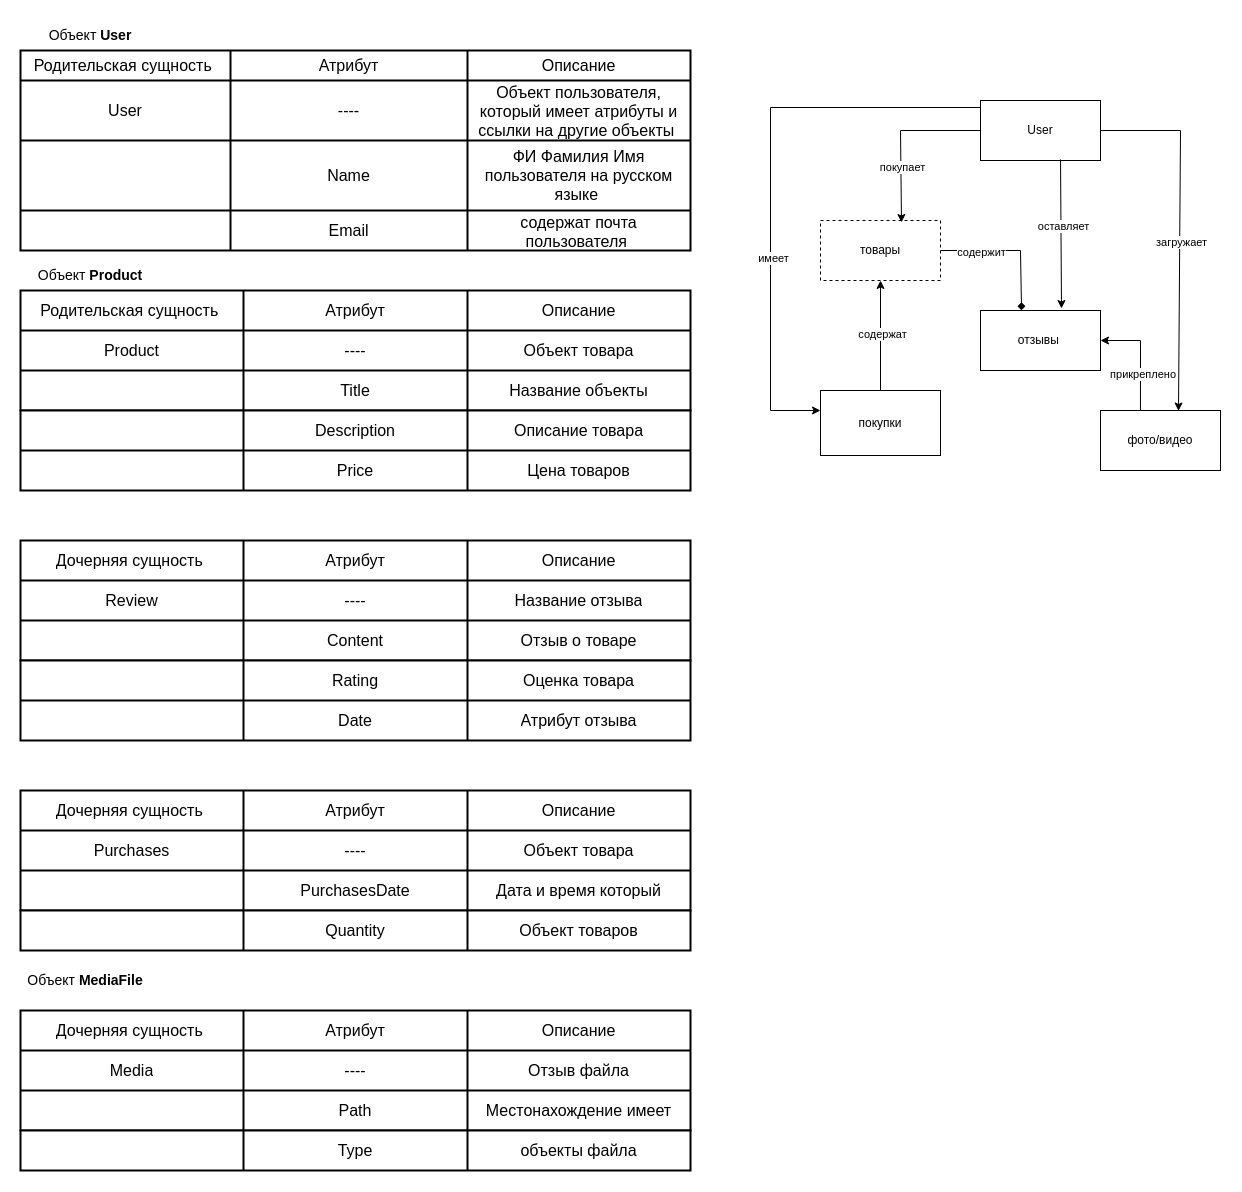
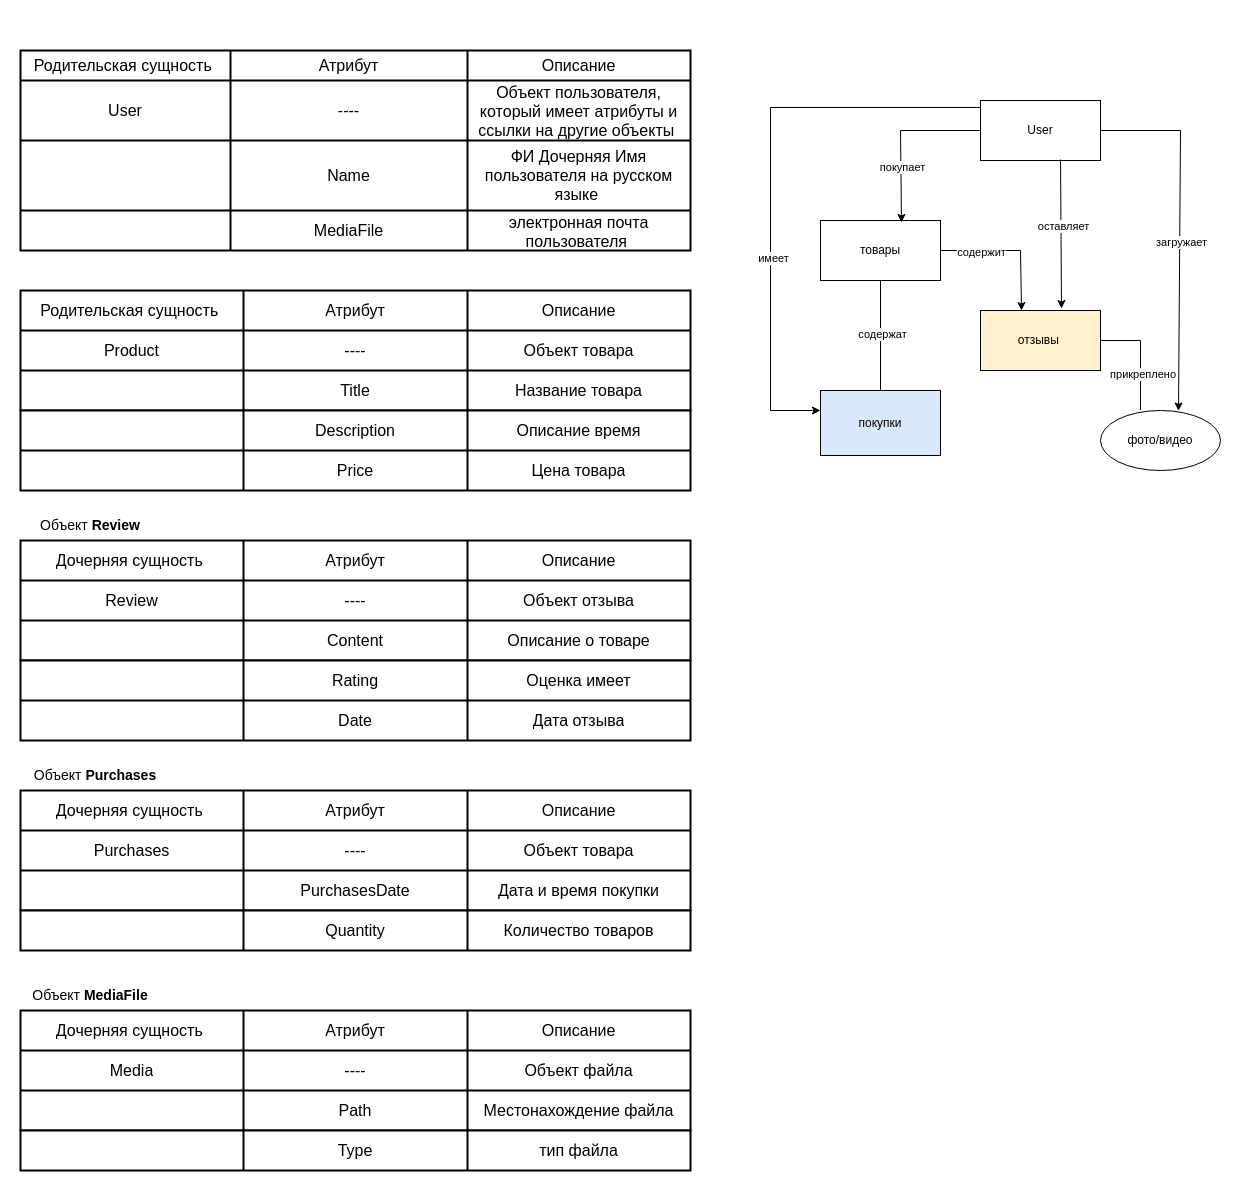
- <mxCell id="60" value="&lt;span style=&quot;font-size: 14px;&quot;&gt;Объект&amp;nbsp;&lt;/span&gt;&lt;b style=&quot;font-size: 14px;&quot;&gt;User&lt;/b&gt;" style="text;html=1;align=center;verticalAlign=middle;whiteSpace=wrap;rounded=0;" vertex="1" parent="1"><mxGeometry x="30" y="20" width="120" height="30" as="geometry" /></mxCell>
- <mxCell id="33" value="ФИ Фамилия Имя пользователя на русском языке&amp;nbsp;" style="shape=partialRectangle;html=1;whiteSpace=wrap;connectable=0;strokeColor=inherit;overflow=hidden;fillColor=none;top=0;left=0;bottom=0;right=0;pointerEvents=1;fontSize=16;strokeWidth=2;" vertex="1" parent="30"><mxGeometry x="447" width="223" height="70" as="geometry"><mxRectangle width="223" height="70" as="alternateBounds" /></mxGeometry></mxCell>
+ <mxCell id="33" value="ФИ Дочерняя Имя пользователя на русском языке&amp;nbsp;" style="shape=partialRectangle;html=1;whiteSpace=wrap;connectable=0;strokeColor=inherit;overflow=hidden;fillColor=none;top=0;left=0;bottom=0;right=0;pointerEvents=1;fontSize=16;strokeWidth=2;" vertex="1" parent="30"><mxGeometry x="447" width="223" height="70" as="geometry"><mxRectangle width="223" height="70" as="alternateBounds" /></mxGeometry></mxCell>
- <mxCell id="36" value="Email" style="shape=partialRectangle;html=1;whiteSpace=wrap;connectable=0;strokeColor=inherit;overflow=hidden;fillColor=none;top=0;left=0;bottom=0;right=0;pointerEvents=1;fontSize=16;strokeWidth=2;" vertex="1" parent="34"><mxGeometry x="210" width="237" height="40" as="geometry"><mxRectangle width="237" height="40" as="alternateBounds" /></mxGeometry></mxCell>
+ <mxCell id="36" value="MediaFile" style="shape=partialRectangle;html=1;whiteSpace=wrap;connectable=0;strokeColor=inherit;overflow=hidden;fillColor=none;top=0;left=0;bottom=0;right=0;pointerEvents=1;fontSize=16;strokeWidth=2;" vertex="1" parent="34"><mxGeometry x="210" width="237" height="40" as="geometry"><mxRectangle width="237" height="40" as="alternateBounds" /></mxGeometry></mxCell>
- <mxCell id="37" value="содержат почта пользователя&amp;nbsp;" style="shape=partialRectangle;html=1;whiteSpace=wrap;connectable=0;strokeColor=inherit;overflow=hidden;fillColor=none;top=0;left=0;bottom=0;right=0;pointerEvents=1;fontSize=16;strokeWidth=2;" vertex="1" parent="34"><mxGeometry x="447" width="223" height="40" as="geometry"><mxRectangle width="223" height="40" as="alternateBounds" /></mxGeometry></mxCell>
+ <mxCell id="37" value="электронная почта пользователя&amp;nbsp;" style="shape=partialRectangle;html=1;whiteSpace=wrap;connectable=0;strokeColor=inherit;overflow=hidden;fillColor=none;top=0;left=0;bottom=0;right=0;pointerEvents=1;fontSize=16;strokeWidth=2;" vertex="1" parent="34"><mxGeometry x="447" width="223" height="40" as="geometry"><mxRectangle width="223" height="40" as="alternateBounds" /></mxGeometry></mxCell>
- <mxCell id="3" value="товары" style="rounded=0;whiteSpace=wrap;html=1;dashed=1;" vertex="1" parent="1"><mxGeometry x="820" y="220" width="120" height="60" as="geometry" /></mxCell>
+ <mxCell id="3" value="товары" style="rounded=0;whiteSpace=wrap;html=1;" vertex="1" parent="1"><mxGeometry x="820" y="220" width="120" height="60" as="geometry" /></mxCell>
- <mxCell id="61" value="&lt;span style=&quot;font-size: 14px;&quot;&gt;Объект &lt;b&gt;Product&lt;/b&gt;&lt;/span&gt;" style="text;html=1;align=center;verticalAlign=middle;whiteSpace=wrap;rounded=0;" vertex="1" parent="1"><mxGeometry x="30" y="260" width="120" height="30" as="geometry" /></mxCell>
- <mxCell id="19" value="" style="endArrow=classic;html=1;rounded=0;exitX=0.5;exitY=0;exitDx=0;exitDy=0;entryX=0.5;entryY=1;entryDx=0;entryDy=0;" edge="1" parent="1" source="16" target="3"><mxGeometry relative="1" as="geometry"><mxPoint x="1340" y="360" as="sourcePoint" /><mxPoint x="1440" y="360" as="targetPoint" /></mxGeometry></mxCell>
+ <mxCell id="19" value="" style="endArrow=none;html=1;rounded=0;exitX=0.5;exitY=0;exitDx=0;exitDy=0;entryX=0.5;entryY=1;entryDx=0;entryDy=0;" edge="1" parent="1" source="16" target="3"><mxGeometry relative="1" as="geometry"><mxPoint x="1340" y="360" as="sourcePoint" /><mxPoint x="1440" y="360" as="targetPoint" /></mxGeometry></mxCell>
- <mxCell id="12" value="" style="endArrow=diamond;html=1;rounded=0;exitX=1;exitY=0.5;exitDx=0;exitDy=0;entryX=0.342;entryY=0;entryDx=0;entryDy=0;entryPerimeter=0;" edge="1" parent="1" source="3" target="4"><mxGeometry width="50" height="50" relative="1" as="geometry"><mxPoint x="950" y="250" as="sourcePoint" /><mxPoint x="1090" y="270" as="targetPoint" /><Array as="points"><mxPoint x="1020" y="250" /></Array></mxGeometry></mxCell>
+ <mxCell id="12" value="" style="endArrow=classic;html=1;rounded=0;exitX=1;exitY=0.5;exitDx=0;exitDy=0;entryX=0.342;entryY=0;entryDx=0;entryDy=0;entryPerimeter=0;" edge="1" parent="1" source="3" target="4"><mxGeometry width="50" height="50" relative="1" as="geometry"><mxPoint x="950" y="250" as="sourcePoint" /><mxPoint x="1090" y="270" as="targetPoint" /><Array as="points"><mxPoint x="1020" y="250" /></Array></mxGeometry></mxCell>
- <mxCell id="4" value="отзывы&amp;nbsp;" style="rounded=0;whiteSpace=wrap;html=1;" vertex="1" parent="1"><mxGeometry x="980" y="310" width="120" height="60" as="geometry" /></mxCell>
+ <mxCell id="4" value="отзывы&amp;nbsp;" style="rounded=0;whiteSpace=wrap;html=1;fillColor=#fff2cc;" vertex="1" parent="1"><mxGeometry x="980" y="310" width="120" height="60" as="geometry" /></mxCell>
- <mxCell id="10" value="" style="endArrow=classic;html=1;rounded=0;exitX=0.333;exitY=-0.008;exitDx=0;exitDy=0;exitPerimeter=0;entryX=1;entryY=0.5;entryDx=0;entryDy=0;" edge="1" parent="1" source="5" target="4"><mxGeometry width="50" height="50" relative="1" as="geometry"><mxPoint x="1040" y="320" as="sourcePoint" /><mxPoint x="1100" y="350" as="targetPoint" /><Array as="points"><mxPoint x="1140" y="340" /></Array></mxGeometry></mxCell>
+ <mxCell id="10" value="" style="endArrow=none;html=1;rounded=0;exitX=0.333;exitY=-0.008;exitDx=0;exitDy=0;exitPerimeter=0;entryX=1;entryY=0.5;entryDx=0;entryDy=0;" edge="1" parent="1" source="5" target="4"><mxGeometry width="50" height="50" relative="1" as="geometry"><mxPoint x="1040" y="320" as="sourcePoint" /><mxPoint x="1100" y="350" as="targetPoint" /><Array as="points"><mxPoint x="1140" y="340" /></Array></mxGeometry></mxCell>
- <mxCell id="50" value="Название объекты" style="shape=partialRectangle;html=1;whiteSpace=wrap;connectable=0;strokeColor=inherit;overflow=hidden;fillColor=none;top=0;left=0;bottom=0;right=0;pointerEvents=1;fontSize=16;strokeWidth=2;" vertex="1" parent="47"><mxGeometry x="447" width="223" height="40" as="geometry"><mxRectangle width="223" height="40" as="alternateBounds" /></mxGeometry></mxCell>
+ <mxCell id="50" value="Название товара" style="shape=partialRectangle;html=1;whiteSpace=wrap;connectable=0;strokeColor=inherit;overflow=hidden;fillColor=none;top=0;left=0;bottom=0;right=0;pointerEvents=1;fontSize=16;strokeWidth=2;" vertex="1" parent="47"><mxGeometry x="447" width="223" height="40" as="geometry"><mxRectangle width="223" height="40" as="alternateBounds" /></mxGeometry></mxCell>
- <mxCell id="16" value="покупки" style="rounded=0;whiteSpace=wrap;html=1;" vertex="1" parent="1"><mxGeometry x="820" y="390" width="120" height="65" as="geometry" /></mxCell>
+ <mxCell id="16" value="покупки" style="rounded=0;whiteSpace=wrap;html=1;fillColor=#dae8fc;" vertex="1" parent="1"><mxGeometry x="820" y="390" width="120" height="65" as="geometry" /></mxCell>
- <mxCell id="55" value="Описание товара" style="shape=partialRectangle;html=1;whiteSpace=wrap;connectable=0;strokeColor=inherit;overflow=hidden;fillColor=none;top=0;left=0;bottom=0;right=0;pointerEvents=1;fontSize=16;strokeWidth=2;" vertex="1" parent="52"><mxGeometry x="447" width="223" height="40" as="geometry"><mxRectangle width="223" height="40" as="alternateBounds" /></mxGeometry></mxCell>
+ <mxCell id="55" value="Описание время" style="shape=partialRectangle;html=1;whiteSpace=wrap;connectable=0;strokeColor=inherit;overflow=hidden;fillColor=none;top=0;left=0;bottom=0;right=0;pointerEvents=1;fontSize=16;strokeWidth=2;" vertex="1" parent="52"><mxGeometry x="447" width="223" height="40" as="geometry"><mxRectangle width="223" height="40" as="alternateBounds" /></mxGeometry></mxCell>
- <mxCell id="5" value="фото/видео" style="rounded=0;whiteSpace=wrap;html=1;" vertex="1" parent="1"><mxGeometry x="1100" y="410" width="120" height="60" as="geometry" /></mxCell>
+ <mxCell id="5" value="фото/видео" style="ellipse;whiteSpace=wrap;html=1;" vertex="1" parent="1"><mxGeometry x="1100" y="410" width="120" height="60" as="geometry" /></mxCell>
- <mxCell id="59" value="Цена товаров" style="shape=partialRectangle;html=1;whiteSpace=wrap;connectable=0;strokeColor=inherit;overflow=hidden;fillColor=none;top=0;left=0;bottom=0;right=0;pointerEvents=1;fontSize=16;strokeWidth=2;" vertex="1" parent="56"><mxGeometry x="447" width="223" height="40" as="geometry"><mxRectangle width="223" height="40" as="alternateBounds" /></mxGeometry></mxCell>
+ <mxCell id="59" value="Цена товара" style="shape=partialRectangle;html=1;whiteSpace=wrap;connectable=0;strokeColor=inherit;overflow=hidden;fillColor=none;top=0;left=0;bottom=0;right=0;pointerEvents=1;fontSize=16;strokeWidth=2;" vertex="1" parent="56"><mxGeometry x="447" width="223" height="40" as="geometry"><mxRectangle width="223" height="40" as="alternateBounds" /></mxGeometry></mxCell>
+ <mxCell id="84" value="&lt;span style=&quot;font-size: 14px;&quot;&gt;Объект &lt;b&gt;Review&lt;/b&gt;&lt;/span&gt;" style="text;html=1;align=center;verticalAlign=middle;whiteSpace=wrap;rounded=0;" vertex="1" parent="1"><mxGeometry x="30" y="510" width="120" height="30" as="geometry" /></mxCell>
- <mxCell id="70" value="Название отзыва" style="shape=partialRectangle;html=1;whiteSpace=wrap;connectable=0;overflow=hidden;top=0;left=0;bottom=0;right=0;pointerEvents=1;fontSize=16;strokeWidth=3;perimeterSpacing=5;fillColor=none;" vertex="1" parent="67"><mxGeometry x="447" width="223" height="40" as="geometry"><mxRectangle width="223" height="40" as="alternateBounds" /></mxGeometry></mxCell>
+ <mxCell id="70" value="Объект отзыва" style="shape=partialRectangle;html=1;whiteSpace=wrap;connectable=0;overflow=hidden;top=0;left=0;bottom=0;right=0;pointerEvents=1;fontSize=16;strokeWidth=3;perimeterSpacing=5;fillColor=none;" vertex="1" parent="67"><mxGeometry x="447" width="223" height="40" as="geometry"><mxRectangle width="223" height="40" as="alternateBounds" /></mxGeometry></mxCell>
- <mxCell id="74" value="Отзыв о товаре" style="shape=partialRectangle;html=1;whiteSpace=wrap;connectable=0;strokeColor=inherit;overflow=hidden;fillColor=none;top=0;left=0;bottom=0;right=0;pointerEvents=1;fontSize=16;strokeWidth=2;" vertex="1" parent="71"><mxGeometry x="447" width="223" height="40" as="geometry"><mxRectangle width="223" height="40" as="alternateBounds" /></mxGeometry></mxCell>
+ <mxCell id="74" value="Описание о товаре" style="shape=partialRectangle;html=1;whiteSpace=wrap;connectable=0;strokeColor=inherit;overflow=hidden;fillColor=none;top=0;left=0;bottom=0;right=0;pointerEvents=1;fontSize=16;strokeWidth=2;" vertex="1" parent="71"><mxGeometry x="447" width="223" height="40" as="geometry"><mxRectangle width="223" height="40" as="alternateBounds" /></mxGeometry></mxCell>
- <mxCell id="79" value="Оценка товара" style="shape=partialRectangle;html=1;whiteSpace=wrap;connectable=0;strokeColor=inherit;overflow=hidden;fillColor=none;top=0;left=0;bottom=0;right=0;pointerEvents=1;fontSize=16;strokeWidth=2;" vertex="1" parent="76"><mxGeometry x="447" width="223" height="40" as="geometry"><mxRectangle width="223" height="40" as="alternateBounds" /></mxGeometry></mxCell>
+ <mxCell id="79" value="Оценка имеет" style="shape=partialRectangle;html=1;whiteSpace=wrap;connectable=0;strokeColor=inherit;overflow=hidden;fillColor=none;top=0;left=0;bottom=0;right=0;pointerEvents=1;fontSize=16;strokeWidth=2;" vertex="1" parent="76"><mxGeometry x="447" width="223" height="40" as="geometry"><mxRectangle width="223" height="40" as="alternateBounds" /></mxGeometry></mxCell>
- <mxCell id="83" value="Атрибут отзыва" style="shape=partialRectangle;html=1;whiteSpace=wrap;connectable=0;strokeColor=inherit;overflow=hidden;fillColor=none;top=0;left=0;bottom=0;right=0;pointerEvents=1;fontSize=16;strokeWidth=2;" vertex="1" parent="80"><mxGeometry x="447" width="223" height="40" as="geometry"><mxRectangle width="223" height="40" as="alternateBounds" /></mxGeometry></mxCell>
+ <mxCell id="83" value="Дата отзыва" style="shape=partialRectangle;html=1;whiteSpace=wrap;connectable=0;strokeColor=inherit;overflow=hidden;fillColor=none;top=0;left=0;bottom=0;right=0;pointerEvents=1;fontSize=16;strokeWidth=2;" vertex="1" parent="80"><mxGeometry x="447" width="223" height="40" as="geometry"><mxRectangle width="223" height="40" as="alternateBounds" /></mxGeometry></mxCell>
+ <mxCell id="103" value="&lt;span style=&quot;font-size: 14px;&quot;&gt;Объект &lt;b&gt;Purchases&lt;/b&gt;&lt;/span&gt;" style="text;html=1;align=center;verticalAlign=middle;whiteSpace=wrap;rounded=0;" vertex="1" parent="1"><mxGeometry x="30" y="760" width="130" height="30" as="geometry" /></mxCell>
- <mxCell id="97" value="Дата и время который" style="shape=partialRectangle;html=1;whiteSpace=wrap;connectable=0;strokeColor=inherit;overflow=hidden;fillColor=none;top=0;left=0;bottom=0;right=0;pointerEvents=1;fontSize=16;strokeWidth=2;" vertex="1" parent="94"><mxGeometry x="447" width="223" height="40" as="geometry"><mxRectangle width="223" height="40" as="alternateBounds" /></mxGeometry></mxCell>
+ <mxCell id="97" value="Дата и время покупки" style="shape=partialRectangle;html=1;whiteSpace=wrap;connectable=0;strokeColor=inherit;overflow=hidden;fillColor=none;top=0;left=0;bottom=0;right=0;pointerEvents=1;fontSize=16;strokeWidth=2;" vertex="1" parent="94"><mxGeometry x="447" width="223" height="40" as="geometry"><mxRectangle width="223" height="40" as="alternateBounds" /></mxGeometry></mxCell>
- <mxCell id="102" value="Объект товаров" style="shape=partialRectangle;html=1;whiteSpace=wrap;connectable=0;strokeColor=inherit;overflow=hidden;fillColor=none;top=0;left=0;bottom=0;right=0;pointerEvents=1;fontSize=16;strokeWidth=2;" vertex="1" parent="99"><mxGeometry x="447" width="223" height="40" as="geometry"><mxRectangle width="223" height="40" as="alternateBounds" /></mxGeometry></mxCell>
+ <mxCell id="102" value="Количество товаров" style="shape=partialRectangle;html=1;whiteSpace=wrap;connectable=0;strokeColor=inherit;overflow=hidden;fillColor=none;top=0;left=0;bottom=0;right=0;pointerEvents=1;fontSize=16;strokeWidth=2;" vertex="1" parent="99"><mxGeometry x="447" width="223" height="40" as="geometry"><mxRectangle width="223" height="40" as="alternateBounds" /></mxGeometry></mxCell>
- <mxCell id="122" value="&lt;span style=&quot;font-size: 14px;&quot;&gt;Объект &lt;b&gt;MediaFile&lt;/b&gt;&lt;/span&gt;" style="text;html=1;align=center;verticalAlign=middle;whiteSpace=wrap;rounded=0;" vertex="1" parent="1"><mxGeometry x="20" y="965" width="130" height="30" as="geometry" /></mxCell>
+ <mxCell id="122" value="&lt;span style=&quot;font-size: 14px;&quot;&gt;Объект &lt;b&gt;MediaFile&lt;/b&gt;&lt;/span&gt;" style="text;html=1;align=center;verticalAlign=middle;whiteSpace=wrap;rounded=0;" vertex="1" parent="1"><mxGeometry x="25" y="980" width="130" height="30" as="geometry" /></mxCell>
- <mxCell id="112" value="Отзыв файла" style="shape=partialRectangle;html=1;whiteSpace=wrap;connectable=0;strokeColor=#d6b656;overflow=hidden;fillColor=none;top=0;left=0;bottom=0;right=0;pointerEvents=1;fontSize=16;strokeWidth=6;" vertex="1" parent="109"><mxGeometry x="447" width="223" height="40" as="geometry"><mxRectangle width="223" height="40" as="alternateBounds" /></mxGeometry></mxCell>
+ <mxCell id="112" value="Объект файла" style="shape=partialRectangle;html=1;whiteSpace=wrap;connectable=0;strokeColor=#d6b656;overflow=hidden;fillColor=none;top=0;left=0;bottom=0;right=0;pointerEvents=1;fontSize=16;strokeWidth=6;" vertex="1" parent="109"><mxGeometry x="447" width="223" height="40" as="geometry"><mxRectangle width="223" height="40" as="alternateBounds" /></mxGeometry></mxCell>
- <mxCell id="116" value="Местонахождение имеет" style="shape=partialRectangle;html=1;whiteSpace=wrap;connectable=0;strokeColor=inherit;overflow=hidden;fillColor=none;top=0;left=0;bottom=0;right=0;pointerEvents=1;fontSize=16;strokeWidth=2;" vertex="1" parent="113"><mxGeometry x="447" width="223" height="40" as="geometry"><mxRectangle width="223" height="40" as="alternateBounds" /></mxGeometry></mxCell>
+ <mxCell id="116" value="Местонахождение файла" style="shape=partialRectangle;html=1;whiteSpace=wrap;connectable=0;strokeColor=inherit;overflow=hidden;fillColor=none;top=0;left=0;bottom=0;right=0;pointerEvents=1;fontSize=16;strokeWidth=2;" vertex="1" parent="113"><mxGeometry x="447" width="223" height="40" as="geometry"><mxRectangle width="223" height="40" as="alternateBounds" /></mxGeometry></mxCell>
- <mxCell id="121" value="объекты файла" style="shape=partialRectangle;html=1;whiteSpace=wrap;connectable=0;strokeColor=inherit;overflow=hidden;fillColor=none;top=0;left=0;bottom=0;right=0;pointerEvents=1;fontSize=16;strokeWidth=2;" vertex="1" parent="118"><mxGeometry x="447" width="223" height="40" as="geometry"><mxRectangle width="223" height="40" as="alternateBounds" /></mxGeometry></mxCell>
+ <mxCell id="121" value="тип файла" style="shape=partialRectangle;html=1;whiteSpace=wrap;connectable=0;strokeColor=inherit;overflow=hidden;fillColor=none;top=0;left=0;bottom=0;right=0;pointerEvents=1;fontSize=16;strokeWidth=2;" vertex="1" parent="118"><mxGeometry x="447" width="223" height="40" as="geometry"><mxRectangle width="223" height="40" as="alternateBounds" /></mxGeometry></mxCell>
